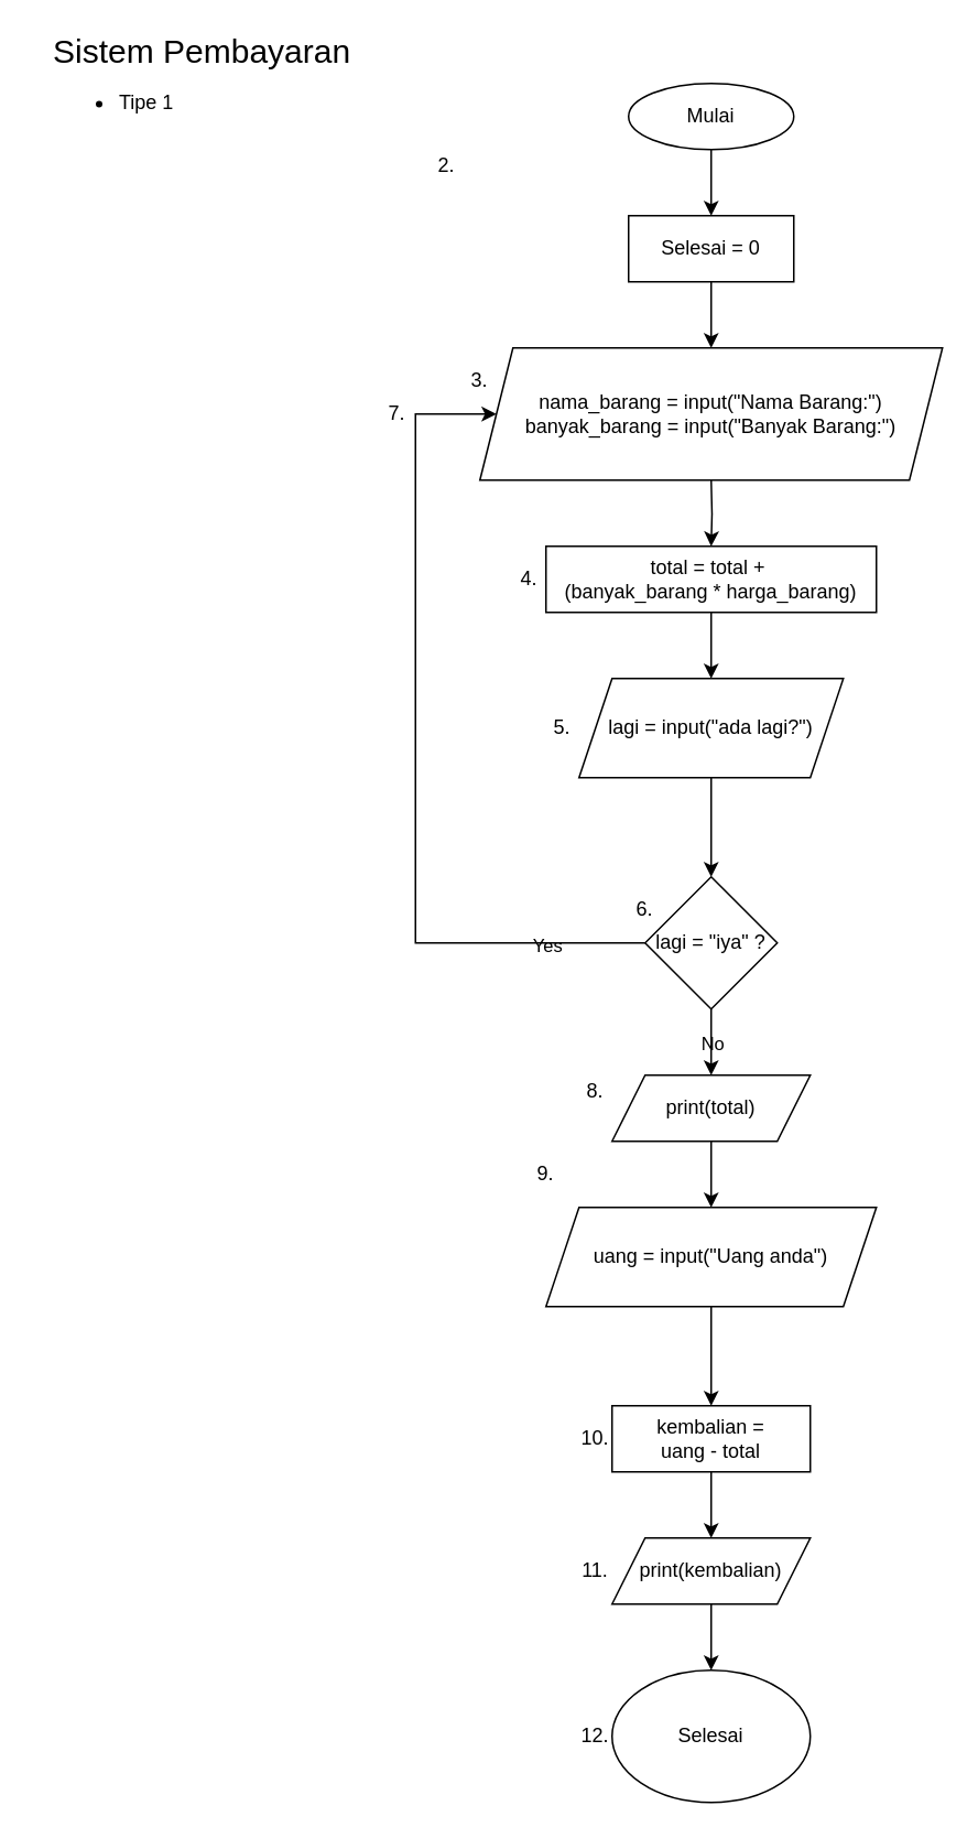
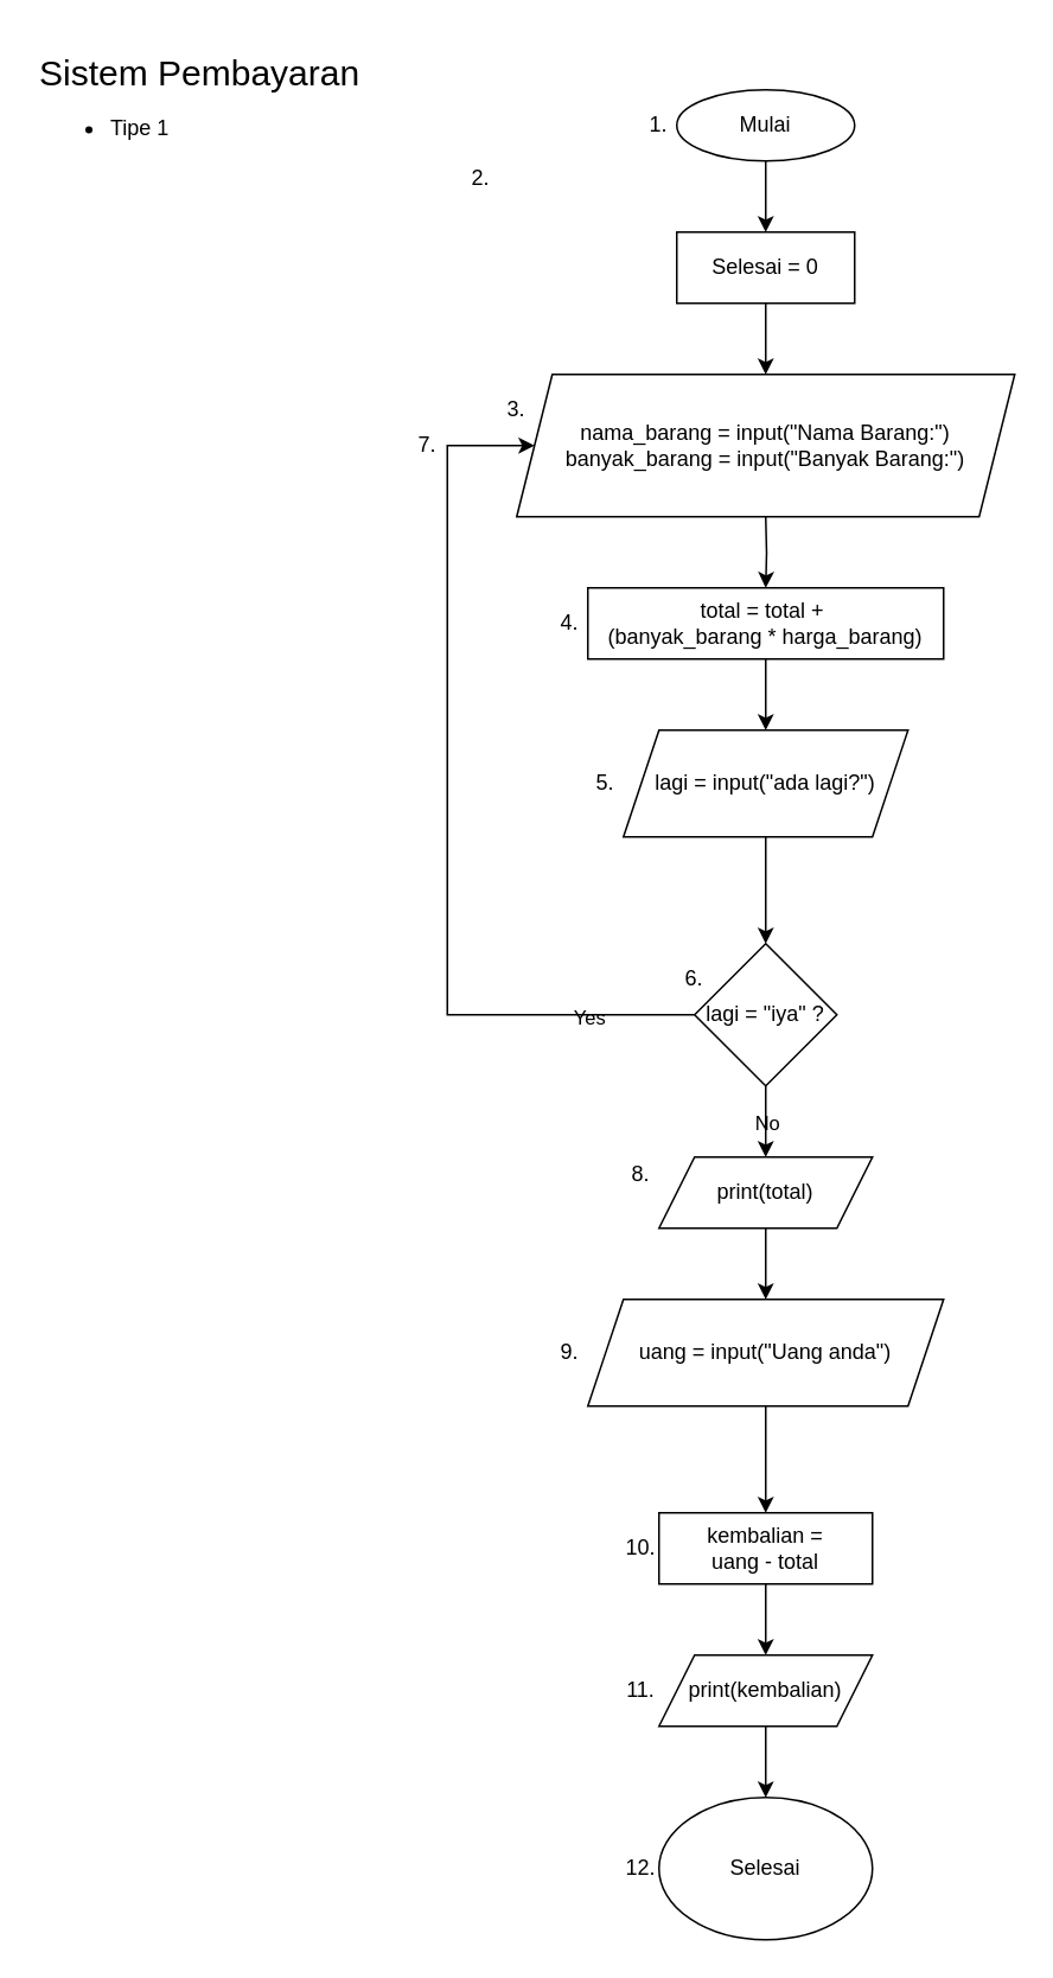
- <mxCell id="4" value="&lt;font style=&quot;&quot;&gt;&lt;span style=&quot;font-size: 20px;&quot;&gt;Sistem Pembayaran&lt;/span&gt;&lt;br&gt;&lt;ul style=&quot;&quot;&gt;&lt;li style=&quot;&quot;&gt;&lt;font style=&quot;font-size: 12px;&quot;&gt;Tipe 1&lt;/font&gt;&lt;/li&gt;&lt;/ul&gt;&lt;/font&gt;" style="text;html=1;strokeColor=none;fillColor=none;align=left;verticalAlign=middle;whiteSpace=wrap;rounded=0;labelBackgroundColor=none;" parent="1" vertex="1"><mxGeometry x="30" y="10" width="200" height="80" as="geometry" /></mxCell>
+ <mxCell id="4" value="&lt;font style=&quot;&quot;&gt;&lt;span style=&quot;font-size: 20px;&quot;&gt;Sistem Pembayaran&lt;/span&gt;&lt;br&gt;&lt;ul style=&quot;&quot;&gt;&lt;li style=&quot;&quot;&gt;&lt;font style=&quot;font-size: 12px;&quot;&gt;Tipe 1&lt;/font&gt;&lt;/li&gt;&lt;/ul&gt;&lt;/font&gt;" style="text;html=1;strokeColor=none;fillColor=none;align=left;verticalAlign=middle;whiteSpace=wrap;rounded=0;labelBackgroundColor=none;" parent="1" vertex="1"><mxGeometry x="20" y="20" width="200" height="80" as="geometry" /></mxCell>
+ <mxCell id="27" value="1." style="text;html=1;strokeColor=none;fillColor=none;align=center;verticalAlign=middle;whiteSpace=wrap;rounded=0;labelBackgroundColor=none;" parent="1" vertex="1"><mxGeometry x="360" y="60" width="20" height="20" as="geometry" /></mxCell>
- <mxCell id="35" value="9." style="text;html=1;strokeColor=none;fillColor=none;align=center;verticalAlign=middle;whiteSpace=wrap;rounded=0;labelBackgroundColor=none;" parent="1" vertex="1"><mxGeometry x="320" y="700" width="20" height="20" as="geometry" /></mxCell>
+ <mxCell id="35" value="9." style="text;html=1;strokeColor=none;fillColor=none;align=center;verticalAlign=middle;whiteSpace=wrap;rounded=0;labelBackgroundColor=none;" parent="1" vertex="1"><mxGeometry x="310" y="750" width="20" height="20" as="geometry" /></mxCell>
